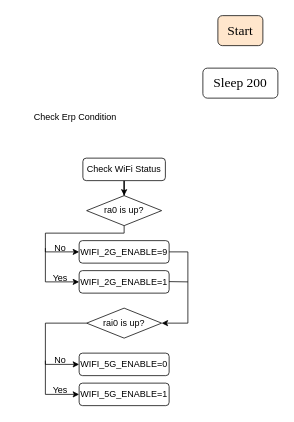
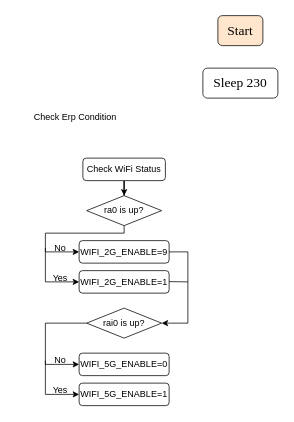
- <mxCell id="3" value="&lt;font style=&quot;font-size: 18px;&quot; face=&quot;Times New Roman&quot;&gt;Sleep 200&lt;/font&gt;" style="rounded=1;whiteSpace=wrap;html=1;" vertex="1" parent="1"><mxGeometry x="270" y="90" width="100" height="40" as="geometry" /></mxCell>
+ <mxCell id="3" value="&lt;font style=&quot;font-size: 18px;&quot; face=&quot;Times New Roman&quot;&gt;Sleep 230&lt;/font&gt;" style="rounded=1;whiteSpace=wrap;html=1;" vertex="1" parent="1"><mxGeometry x="270" y="90" width="100" height="40" as="geometry" /></mxCell>
